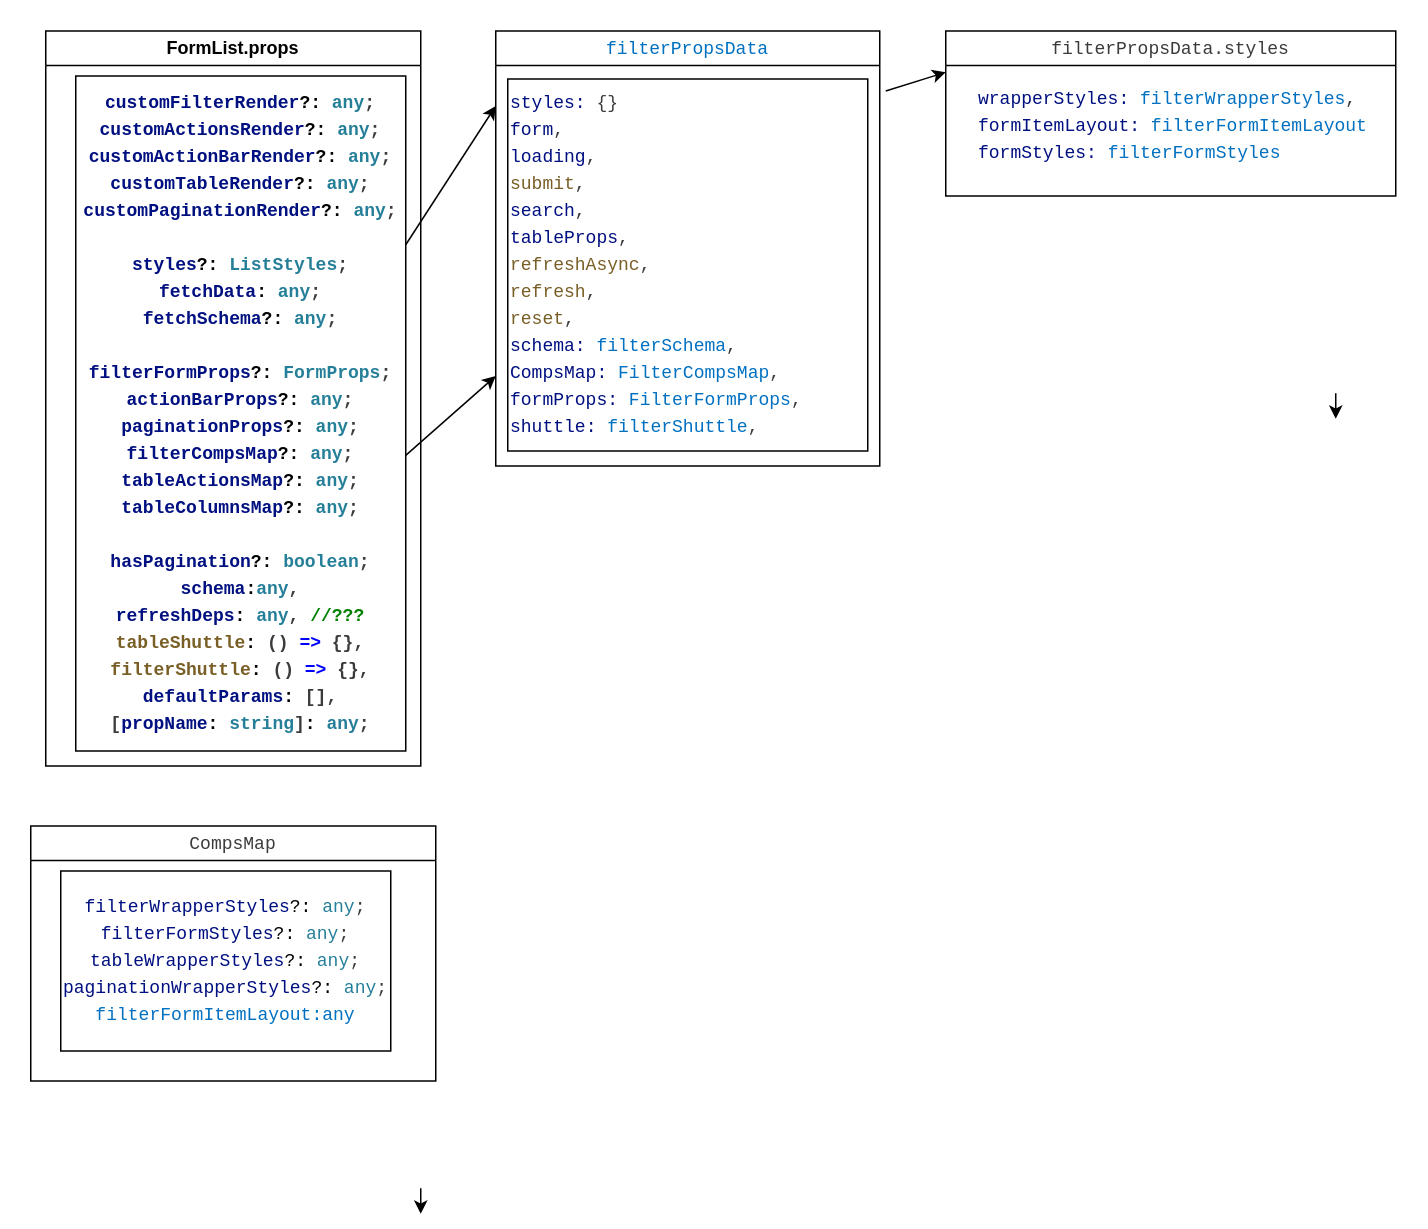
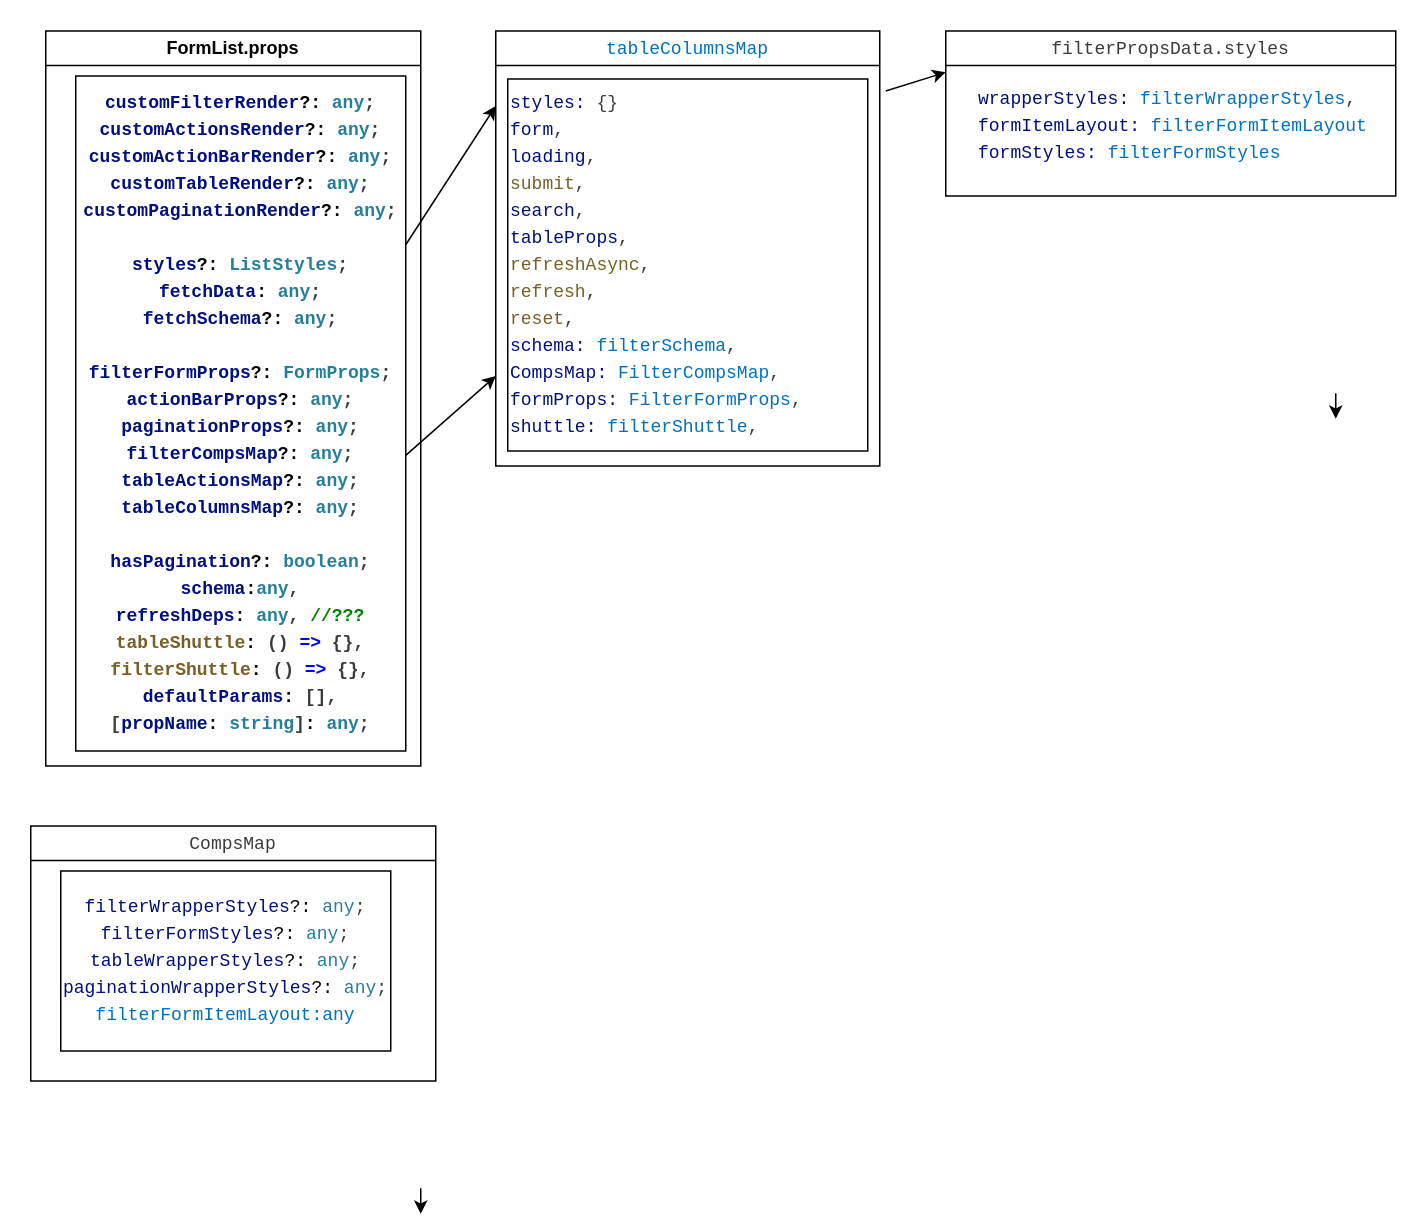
- <mxCell id="4" value="&lt;div style=&quot;color: rgb(59, 59, 59); background-color: rgb(255, 255, 255); font-family: &amp;quot;Fira Code&amp;quot;, Menlo, Monaco, &amp;quot;Courier New&amp;quot;, monospace, Menlo, Monaco, &amp;quot;Courier New&amp;quot;, monospace; font-weight: normal; line-height: 18px;&quot;&gt;&lt;span style=&quot;color: #0070c1;&quot;&gt;filterPropsData&lt;/span&gt;&lt;/div&gt;" style="swimlane;whiteSpace=wrap;html=1;align=center;" vertex="1" parent="1"><mxGeometry x="330" y="20" width="256" height="290" as="geometry" /></mxCell>
+ <mxCell id="4" value="&lt;div style=&quot;color: rgb(59, 59, 59); background-color: rgb(255, 255, 255); font-family: &amp;quot;Fira Code&amp;quot;, Menlo, Monaco, &amp;quot;Courier New&amp;quot;, monospace, Menlo, Monaco, &amp;quot;Courier New&amp;quot;, monospace; font-weight: normal; line-height: 18px;&quot;&gt;&lt;span style=&quot;color: #0070c1;&quot;&gt;tableColumnsMap&lt;/span&gt;&lt;/div&gt;" style="swimlane;whiteSpace=wrap;html=1;align=center;" vertex="1" parent="1"><mxGeometry x="330" y="20" width="256" height="290" as="geometry" /></mxCell>
